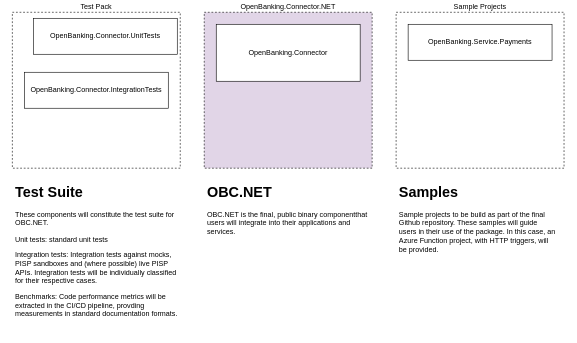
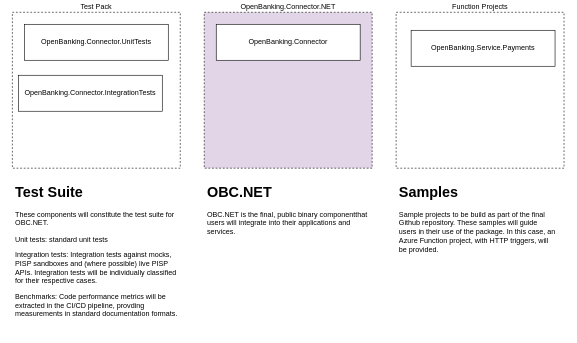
- <mxCell id="2" value="Sample Projects" style="rounded=0;whiteSpace=wrap;html=1;dashed=1;labelPosition=center;verticalLabelPosition=top;align=center;verticalAlign=bottom;" vertex="1" parent="1"><mxGeometry x="660" y="20" width="280" height="260" as="geometry" /></mxCell>
+ <mxCell id="2" value="Function Projects" style="rounded=0;whiteSpace=wrap;html=1;dashed=1;labelPosition=center;verticalLabelPosition=top;align=center;verticalAlign=bottom;" vertex="1" parent="1"><mxGeometry x="660" y="20" width="280" height="260" as="geometry" /></mxCell>
- <mxCell id="7" value="OpenBanking.Connector.UnitTests" style="rounded=0;whiteSpace=wrap;html=1;" vertex="1" parent="1"><mxGeometry x="55" y="30" width="240" height="60" as="geometry" /></mxCell>
+ <mxCell id="7" value="OpenBanking.Connector.UnitTests" style="rounded=0;whiteSpace=wrap;html=1;" vertex="1" parent="1"><mxGeometry x="40" y="40" width="240" height="60" as="geometry" /></mxCell>
- <mxCell id="6" value="OpenBanking.Service.Payments" style="rounded=0;whiteSpace=wrap;html=1;" vertex="1" parent="1"><mxGeometry x="680" y="40" width="240" height="60" as="geometry" /></mxCell>
+ <mxCell id="6" value="OpenBanking.Service.Payments" style="rounded=0;whiteSpace=wrap;html=1;" vertex="1" parent="1"><mxGeometry x="685" y="50" width="240" height="60" as="geometry" /></mxCell>
- <mxCell id="5" value="OpenBanking.Connector" style="rounded=0;whiteSpace=wrap;html=1;" vertex="1" parent="1"><mxGeometry x="360" y="40" width="240" height="95" as="geometry" /></mxCell>
+ <mxCell id="5" value="OpenBanking.Connector" style="rounded=0;whiteSpace=wrap;html=1;" vertex="1" parent="1"><mxGeometry x="360" y="40" width="240" height="60" as="geometry" /></mxCell>
- <mxCell id="8" value="OpenBanking.Connector.IntegrationTests" style="rounded=0;whiteSpace=wrap;html=1;" vertex="1" parent="1"><mxGeometry x="40" y="120" width="240" height="60" as="geometry" /></mxCell>
+ <mxCell id="8" value="OpenBanking.Connector.IntegrationTests" style="rounded=0;whiteSpace=wrap;html=1;" vertex="1" parent="1"><mxGeometry x="30" y="125" width="240" height="60" as="geometry" /></mxCell>
